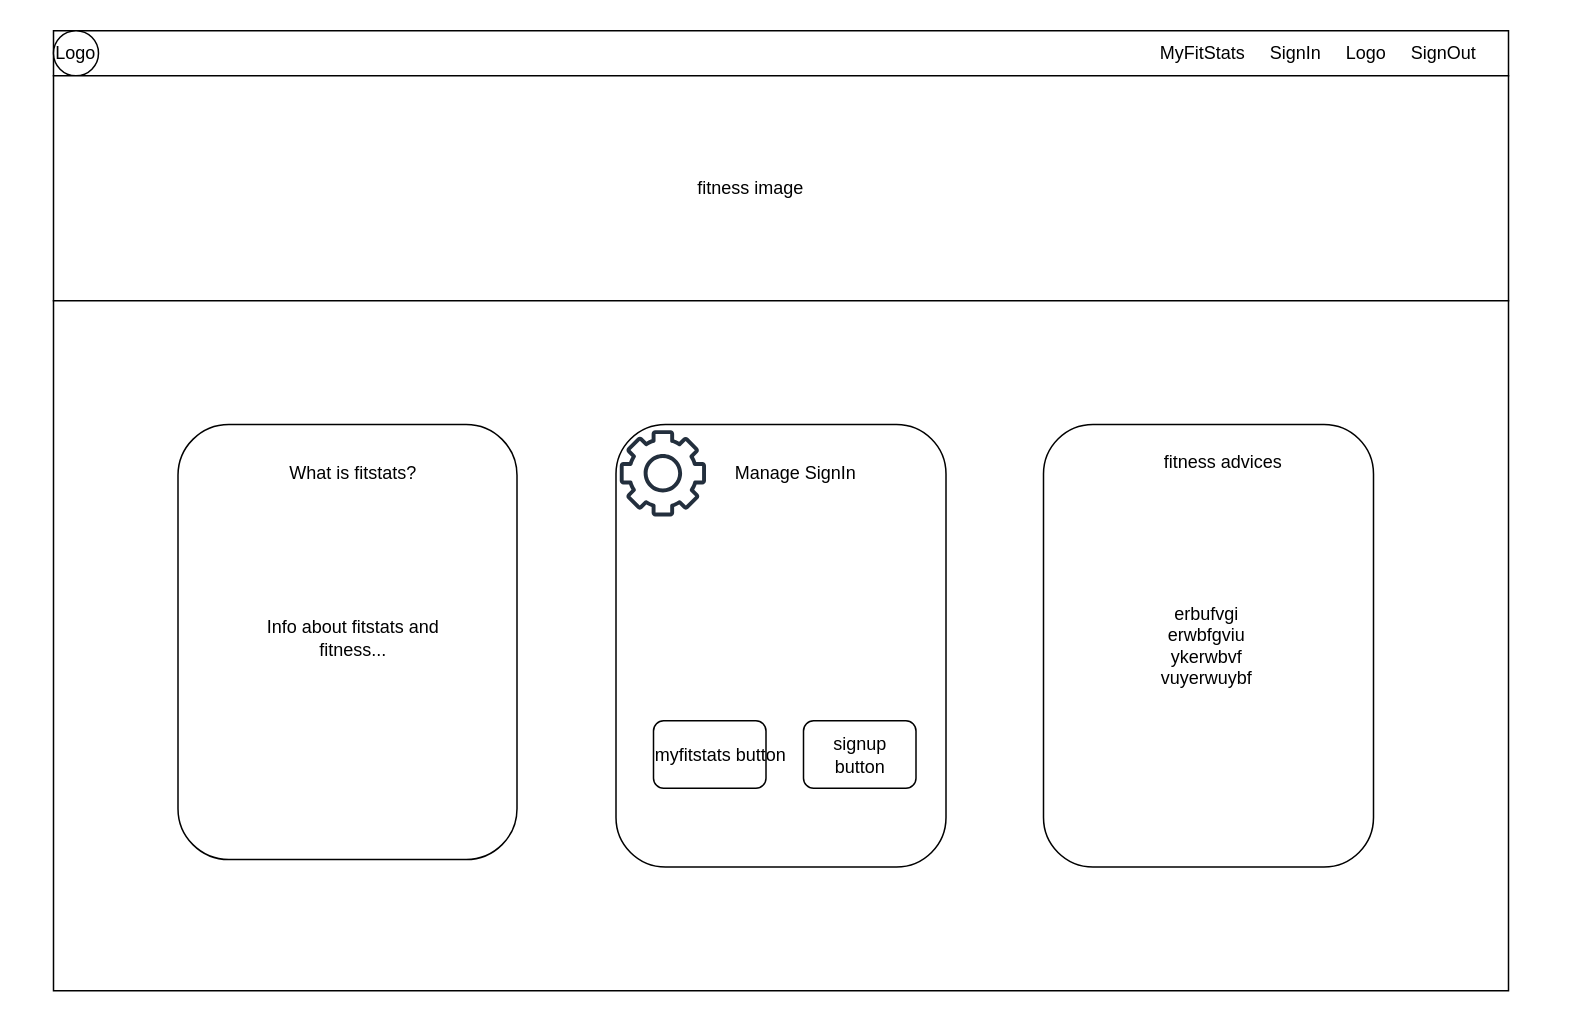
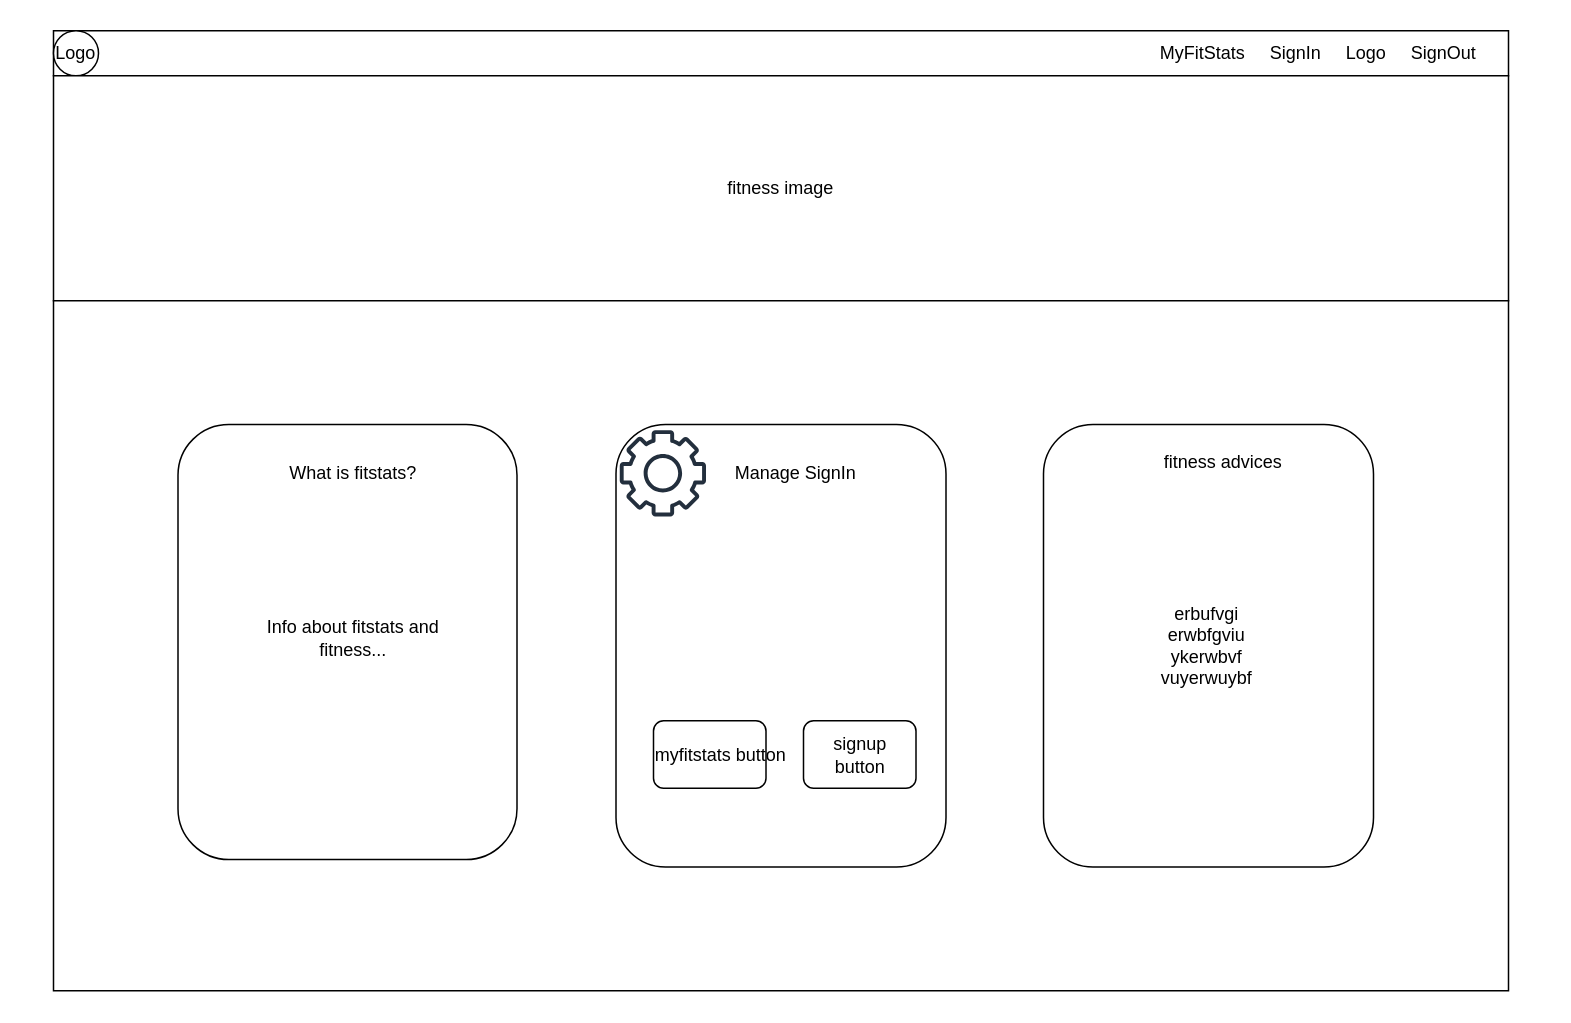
- <mxCell id="7" value="fitness image" style="text;html=1;align=center;verticalAlign=middle;whiteSpace=wrap;rounded=0;" vertex="1" parent="1"><mxGeometry x="450" y="110" width="100" height="30" as="geometry" /></mxCell>
+ <mxCell id="7" value="fitness image" style="text;html=1;align=center;verticalAlign=middle;whiteSpace=wrap;rounded=0;" vertex="1" parent="1"><mxGeometry x="470" y="110" width="100" height="30" as="geometry" /></mxCell>
